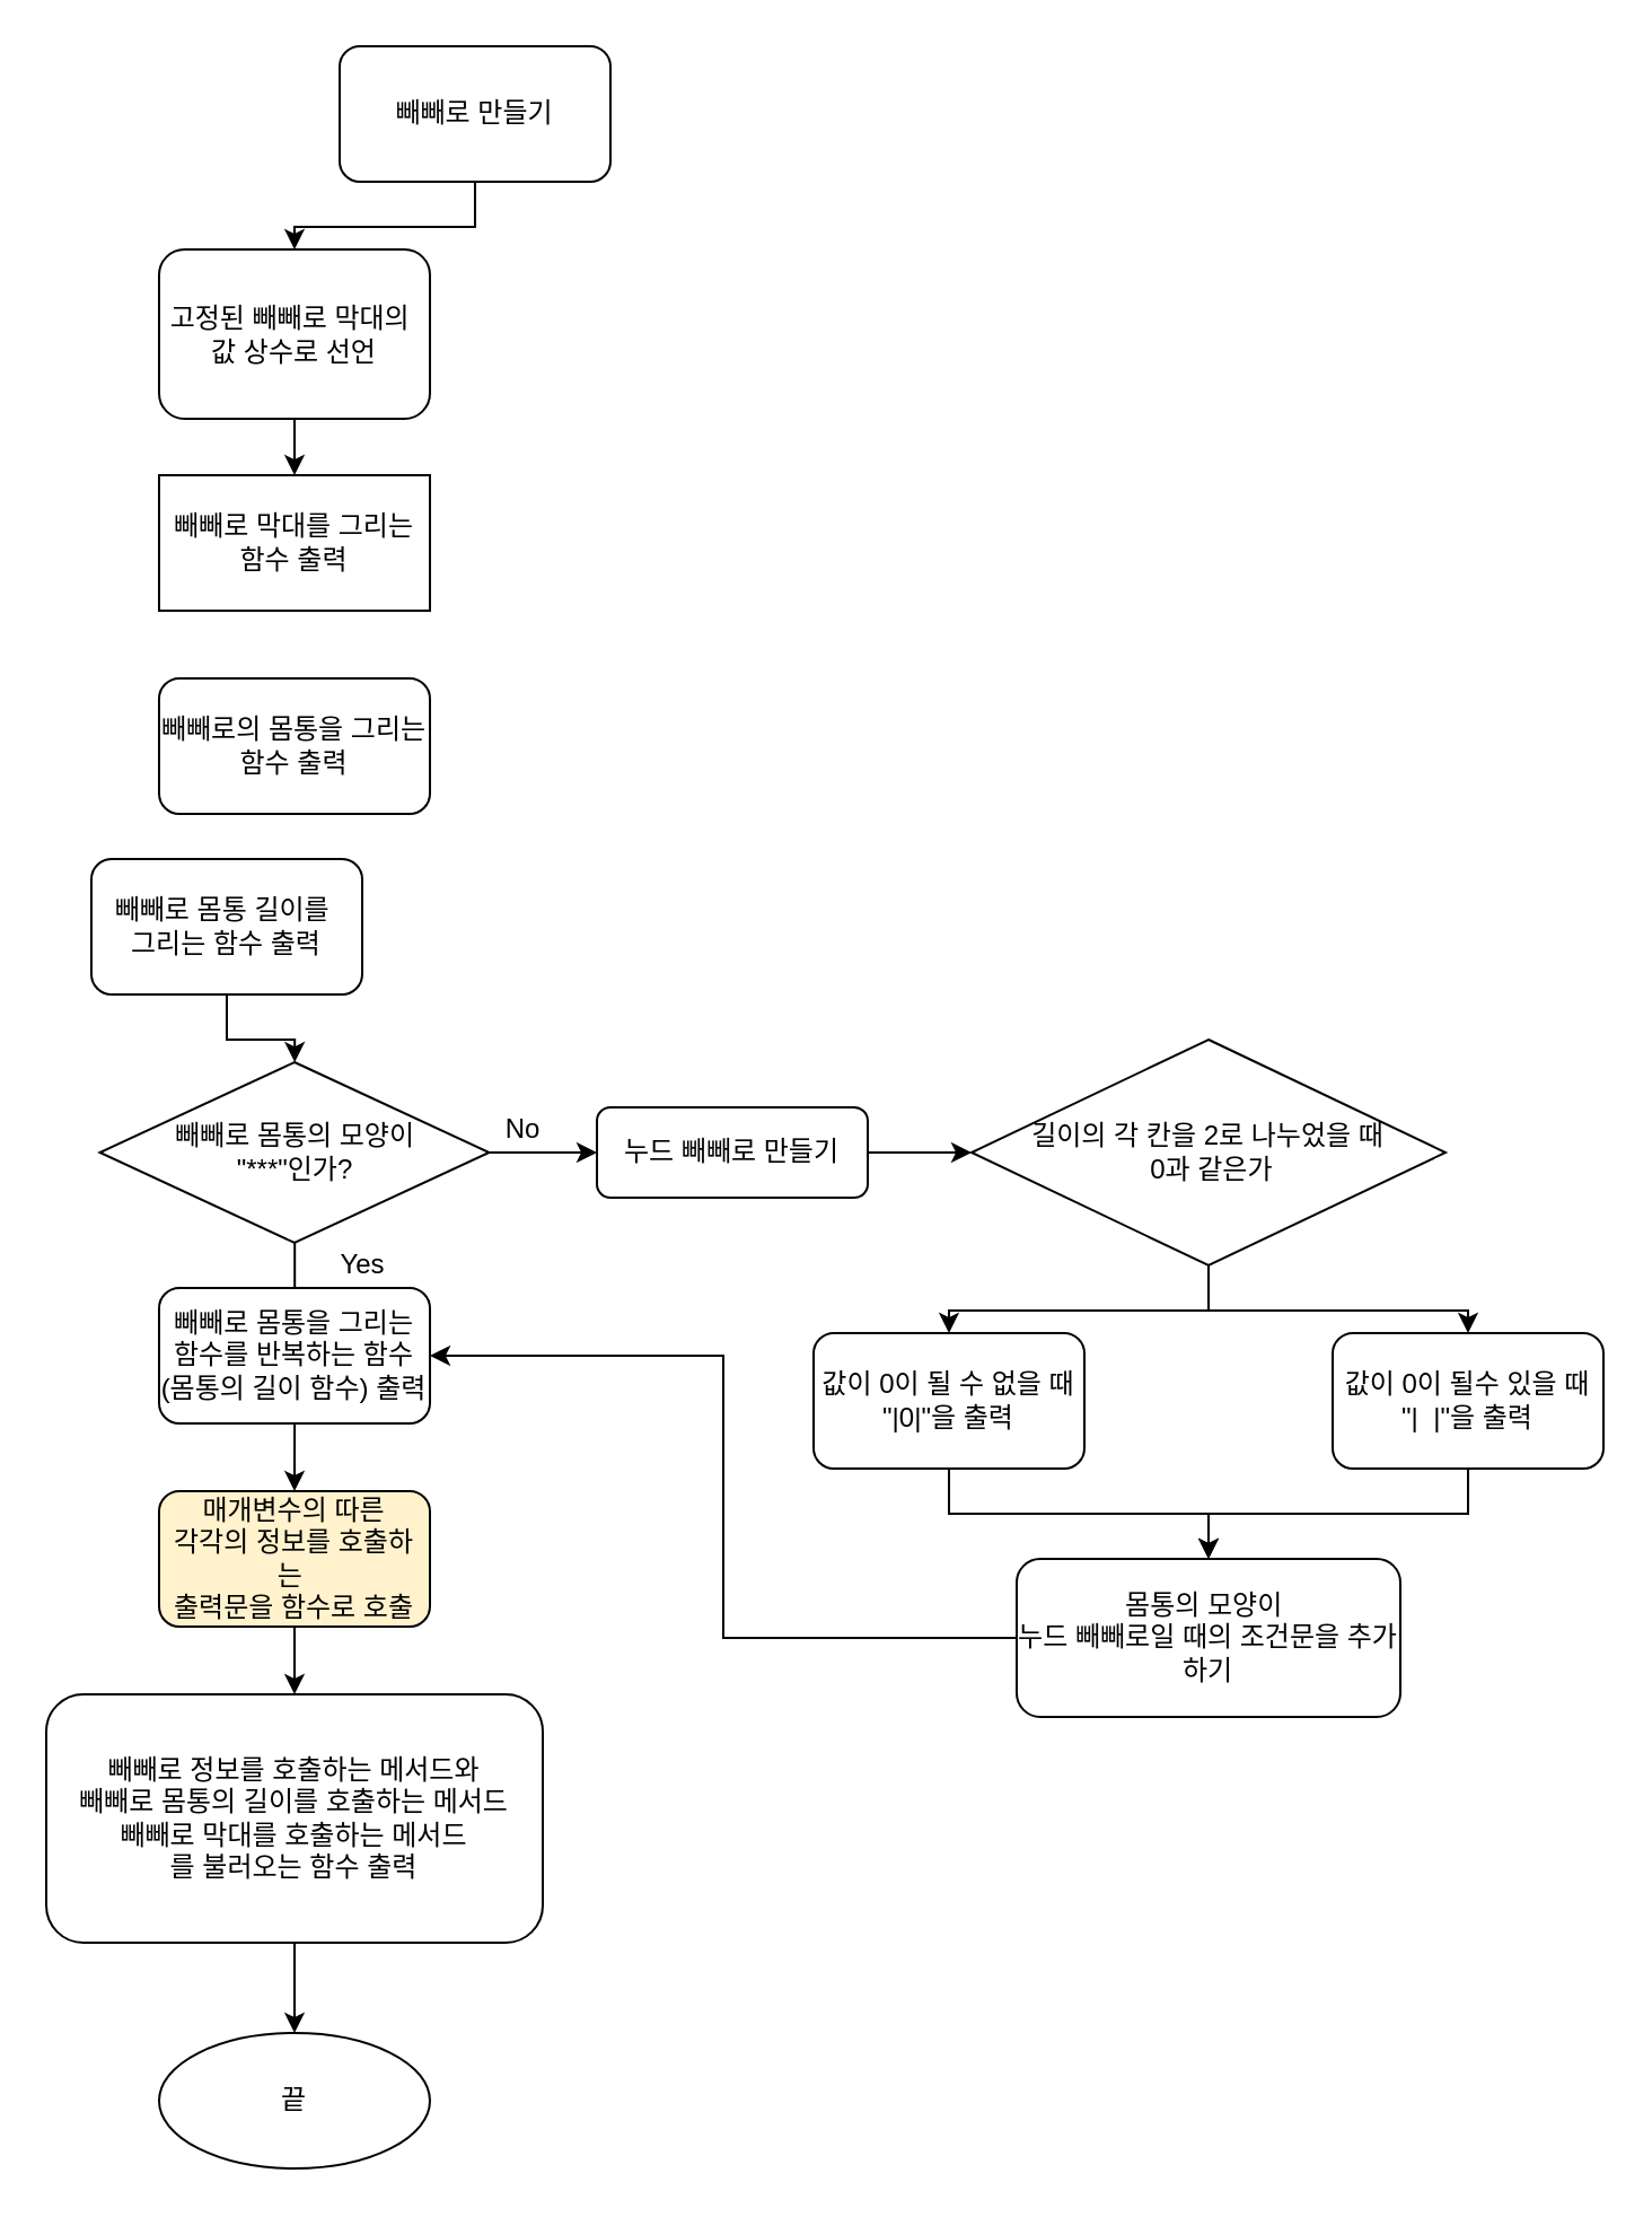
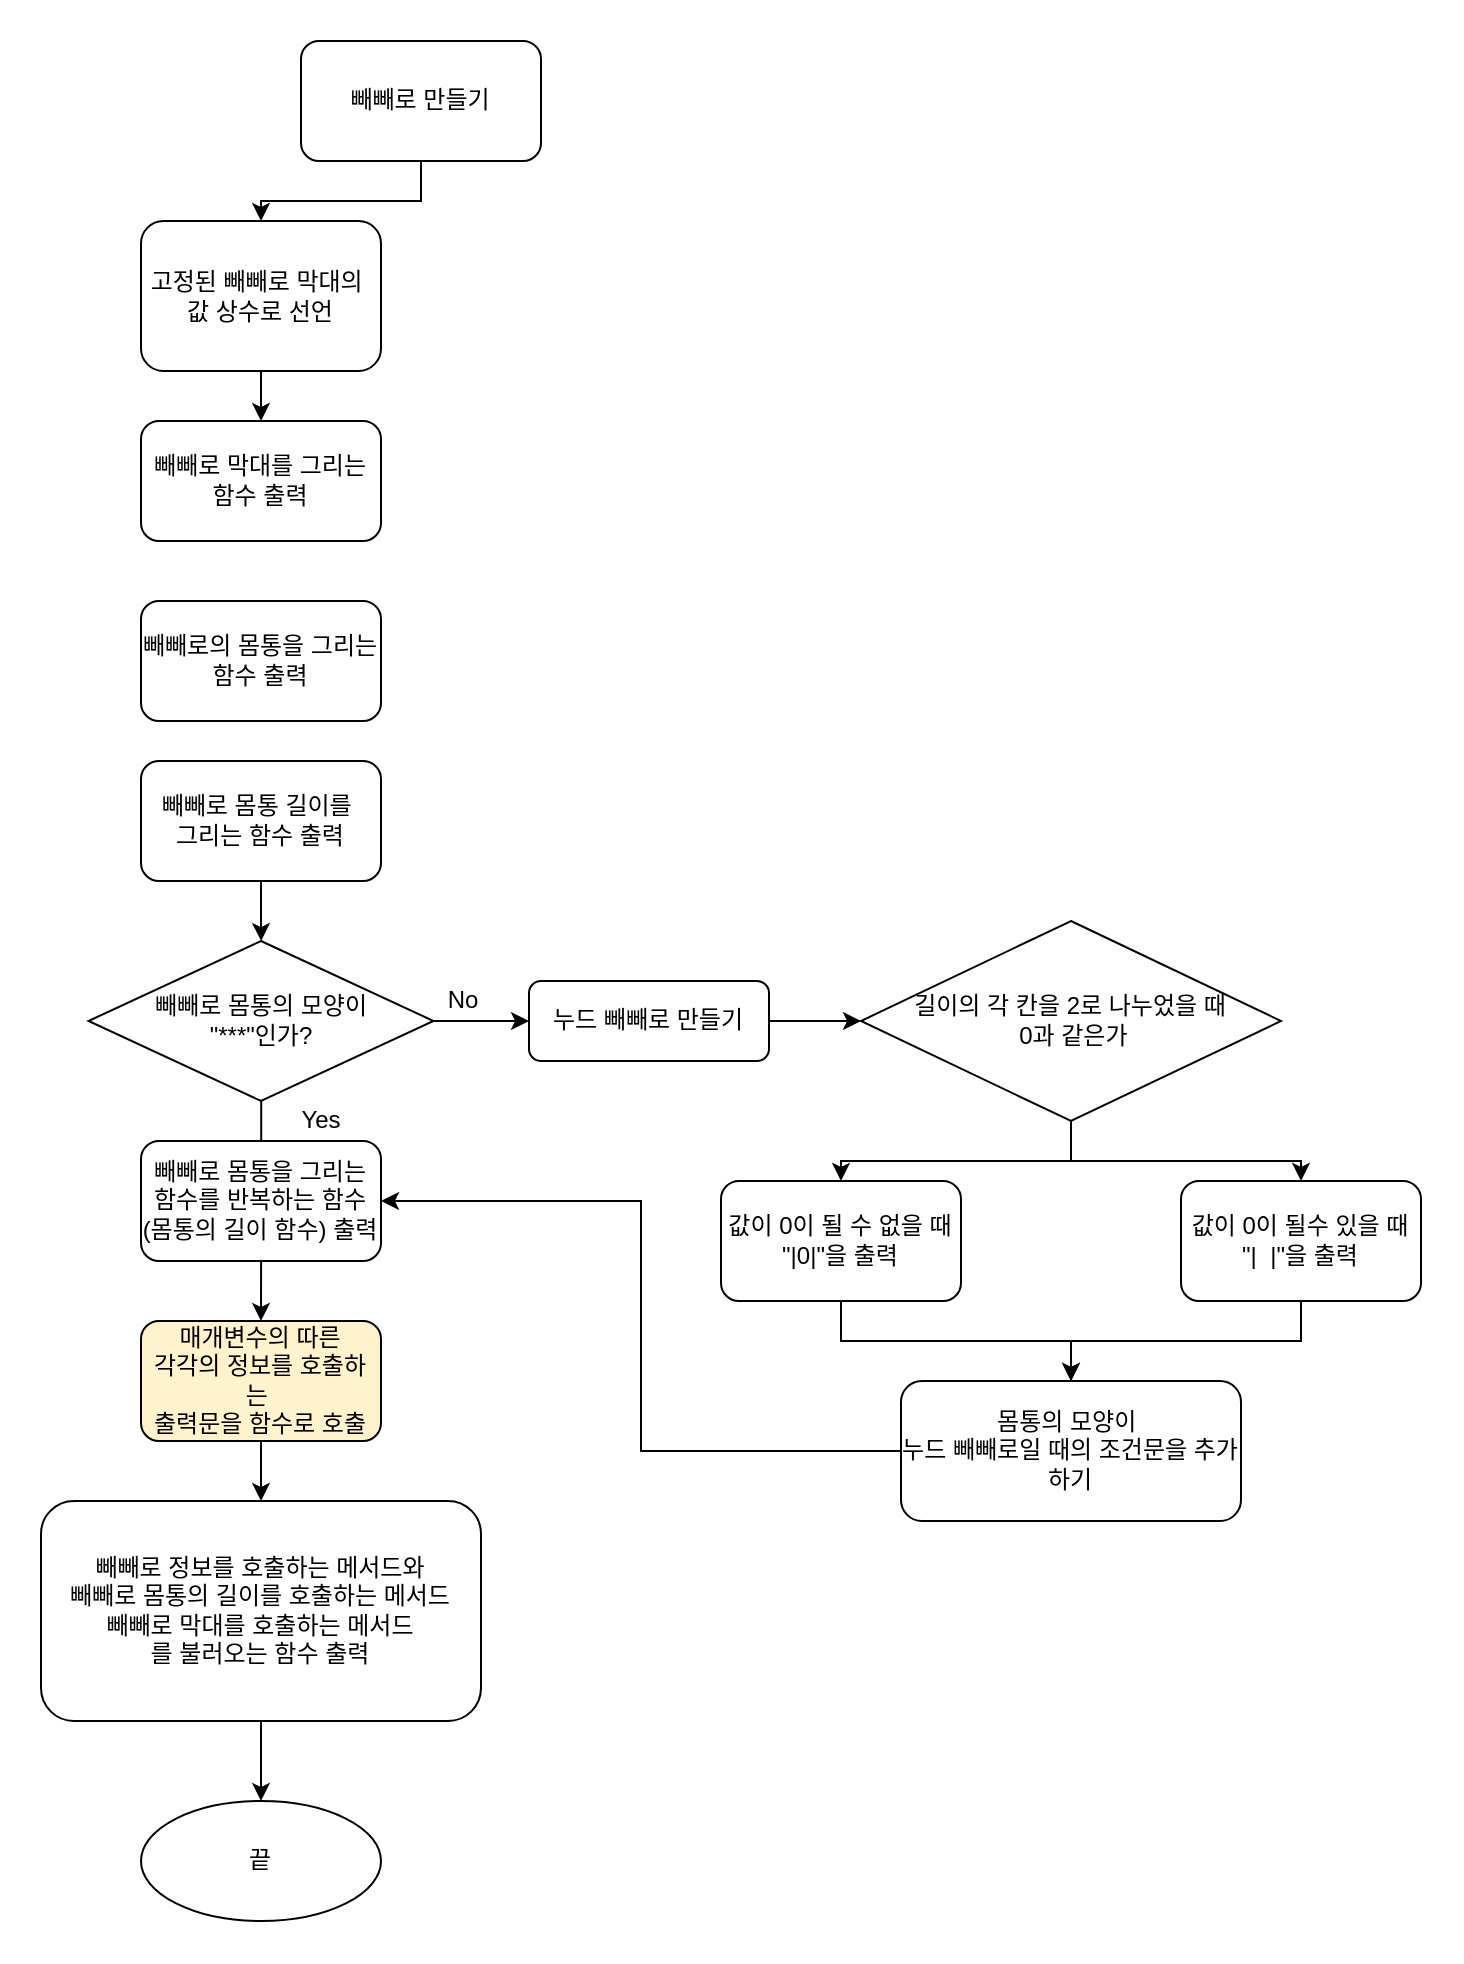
- <mxCell id="6" value="빼빼로 막대를 그리는 &lt;br&gt;함수 출력" style="whiteSpace=wrap;html=1;rounded=0;" vertex="1" parent="1"><mxGeometry x="70" y="210" width="120" height="60" as="geometry" /></mxCell>
+ <mxCell id="6" value="빼빼로 막대를 그리는 &lt;br&gt;함수 출력" style="rounded=1;whiteSpace=wrap;html=1;" vertex="1" parent="1"><mxGeometry x="70" y="210" width="120" height="60" as="geometry" /></mxCell>
- <mxCell id="9" value="빼빼로 몸통 길이를&amp;nbsp;&lt;br&gt;그리는 함수 출력" style="rounded=1;whiteSpace=wrap;html=1;" vertex="1" parent="1"><mxGeometry x="40" y="380" width="120" height="60" as="geometry" /></mxCell>
+ <mxCell id="9" value="빼빼로 몸통 길이를&amp;nbsp;&lt;br&gt;그리는 함수 출력" style="rounded=1;whiteSpace=wrap;html=1;" vertex="1" parent="1"><mxGeometry x="70" y="380" width="120" height="60" as="geometry" /></mxCell>
